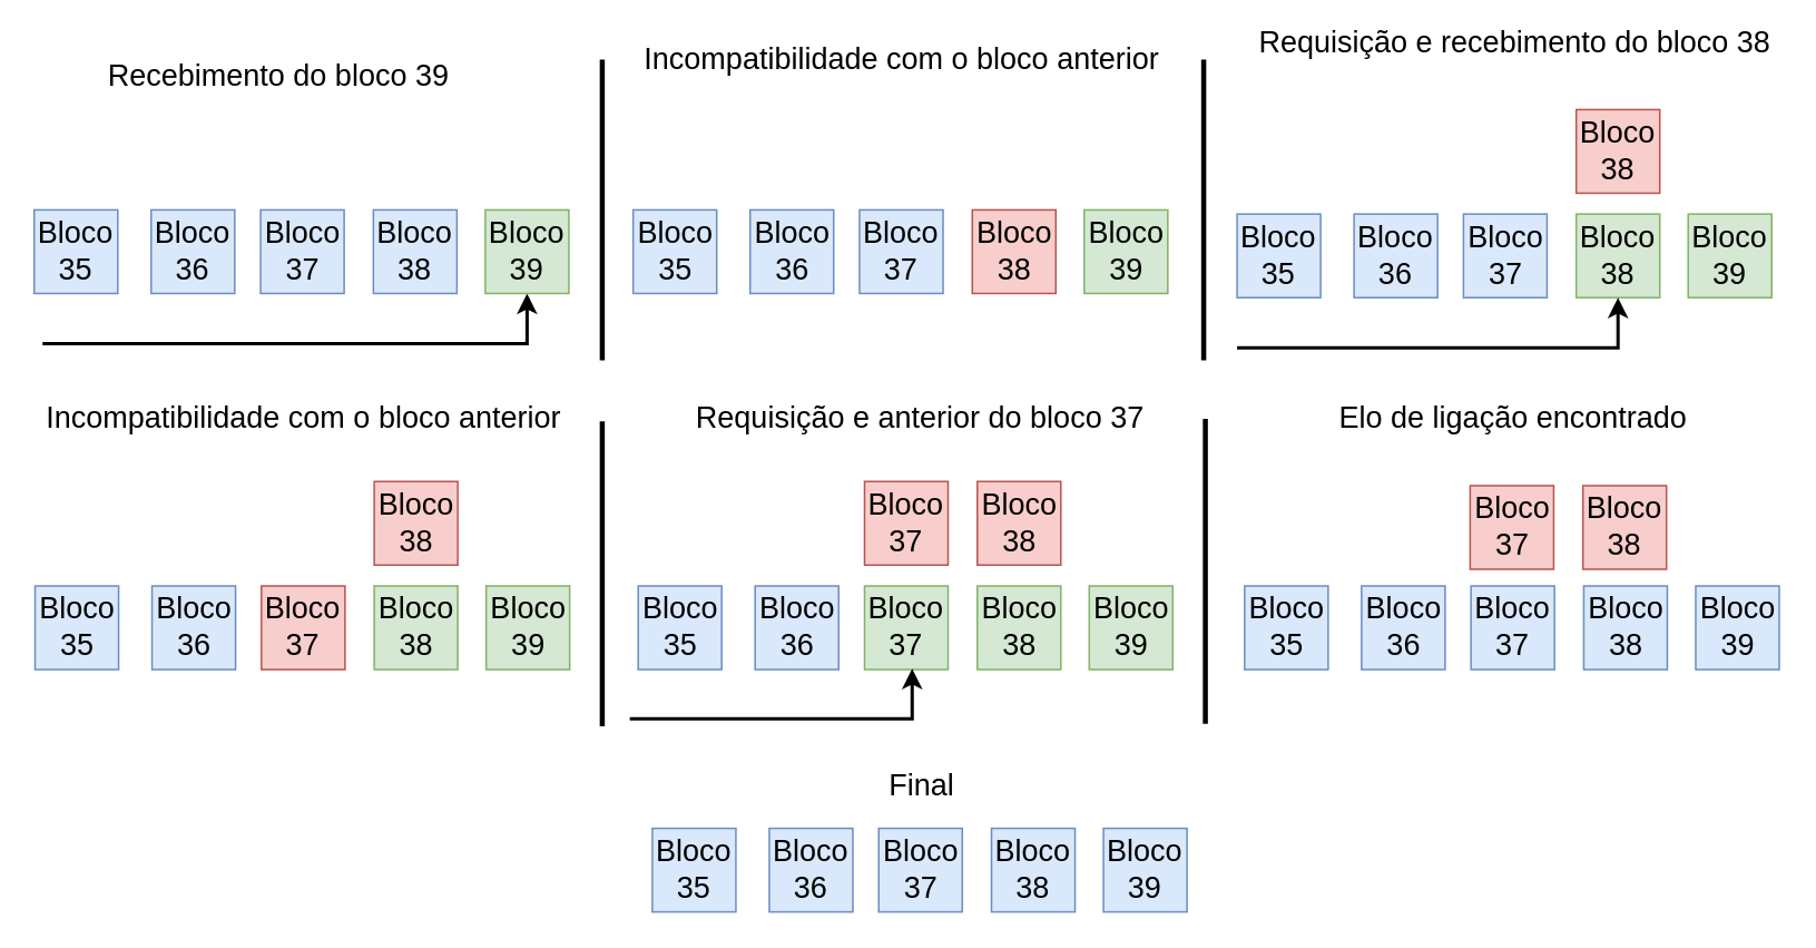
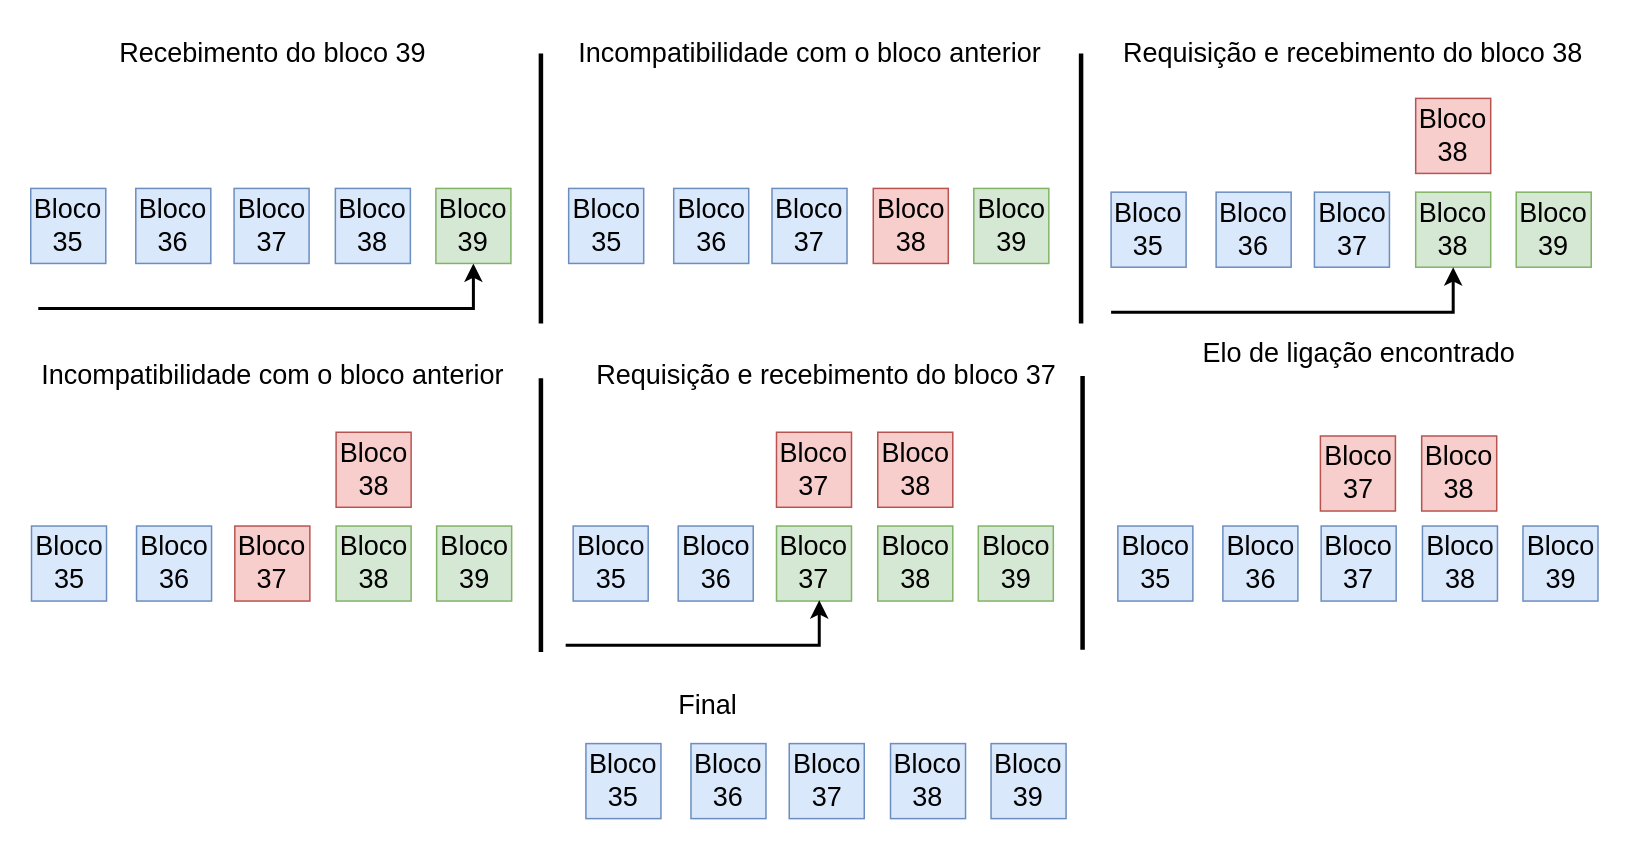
- <mxCell id="43" value="Requisição e recebimento do bloco 38" style="text;html=1;align=center;verticalAlign=middle;resizable=0;points=[];;autosize=1;fontSize=18;" vertex="1" parent="1"><mxGeometry x="745.5" y="10" width="320" height="30" as="geometry" /></mxCell>
+ <mxCell id="43" value="Requisição e recebimento do bloco 38" style="text;html=1;align=center;verticalAlign=middle;resizable=0;points=[];;autosize=1;fontSize=18;" vertex="1" parent="1"><mxGeometry x="740.5" y="20" width="320" height="30" as="geometry" /></mxCell>
- <mxCell id="5" value="Recebimento do bloco 39" style="text;html=1;align=center;verticalAlign=middle;resizable=0;points=[];;autosize=1;fontSize=18;" parent="1" vertex="1"><mxGeometry x="56" y="30" width="220" height="30" as="geometry" /></mxCell>
+ <mxCell id="5" value="Recebimento do bloco 39" style="text;html=1;align=center;verticalAlign=middle;resizable=0;points=[];;autosize=1;fontSize=18;" parent="1" vertex="1"><mxGeometry x="71" y="20" width="220" height="30" as="geometry" /></mxCell>
- <mxCell id="44" value="Requisição e anterior do bloco 37" style="text;html=1;align=center;verticalAlign=middle;resizable=0;points=[];;autosize=1;fontSize=18;" vertex="1" parent="1"><mxGeometry x="390" y="235" width="320" height="30" as="geometry" /></mxCell>
+ <mxCell id="44" value="Requisição e recebimento do bloco 37" style="text;html=1;align=center;verticalAlign=middle;resizable=0;points=[];;autosize=1;fontSize=18;" vertex="1" parent="1"><mxGeometry x="390" y="235" width="320" height="30" as="geometry" /></mxCell>
- <mxCell id="45" value="Elo de ligação encontrado" style="text;html=1;align=center;verticalAlign=middle;resizable=0;points=[];;autosize=1;fontSize=18;" vertex="1" parent="1"><mxGeometry x="794.5" y="235" width="220" height="30" as="geometry" /></mxCell>
+ <mxCell id="45" value="Elo de ligação encontrado" style="text;html=1;align=center;verticalAlign=middle;resizable=0;points=[];;autosize=1;fontSize=18;" vertex="1" parent="1"><mxGeometry x="794.5" y="220" width="220" height="30" as="geometry" /></mxCell>
- <mxCell id="34" value="Final" style="text;html=1;align=center;verticalAlign=middle;resizable=0;points=[];;autosize=1;fontSize=18;" vertex="1" parent="1"><mxGeometry x="525.5" y="455" width="50" height="30" as="geometry" /></mxCell>
+ <mxCell id="34" value="Final" style="text;html=1;align=center;verticalAlign=middle;resizable=0;points=[];;autosize=1;fontSize=18;" vertex="1" parent="1"><mxGeometry x="445.5" y="455" width="50" height="30" as="geometry" /></mxCell>
